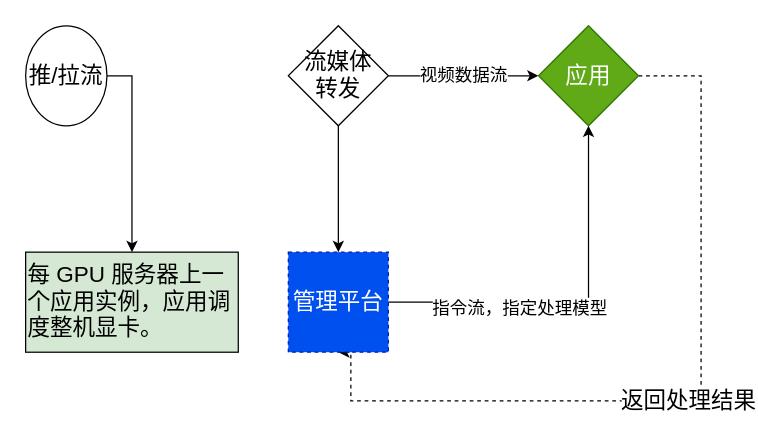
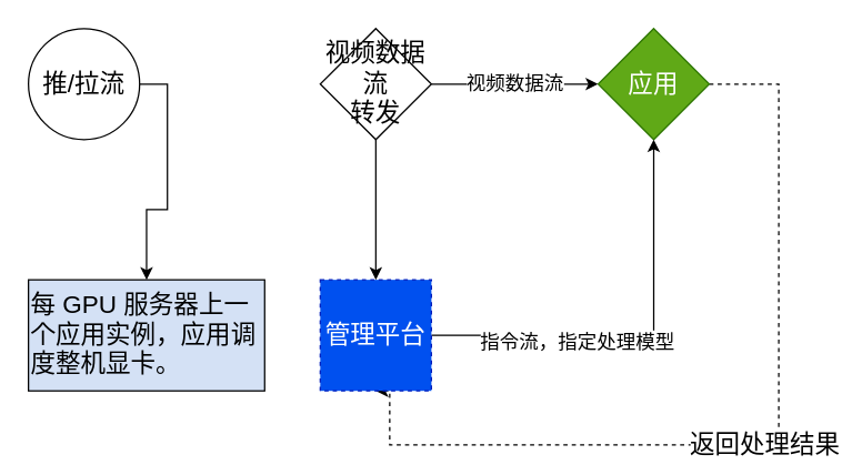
- <mxCell id="3" value="&lt;font style=&quot;font-size: 18px&quot;&gt;推/拉流&lt;/font&gt;" style="ellipse;whiteSpace=wrap;html=1;aspect=fixed;" vertex="1" parent="1"><mxGeometry x="20" y="20" width="65" height="80" as="geometry" /></mxCell>
+ <mxCell id="3" value="&lt;font style=&quot;font-size: 18px&quot;&gt;推/拉流&lt;/font&gt;" style="ellipse;whiteSpace=wrap;html=1;aspect=fixed;" vertex="1" parent="1"><mxGeometry x="20" y="20" width="80" height="80" as="geometry" /></mxCell>
- <mxCell id="6" value="&lt;font style=&quot;font-size: 18px&quot;&gt;流媒体&lt;br&gt;转发&lt;/font&gt;" style="rhombus;whiteSpace=wrap;html=1;" vertex="1" parent="1"><mxGeometry x="230" y="20" width="80" height="80" as="geometry" /></mxCell>
+ <mxCell id="6" value="&lt;font style=&quot;font-size: 18px&quot;&gt;视频数据流&lt;br&gt;转发&lt;/font&gt;" style="rhombus;whiteSpace=wrap;html=1;" vertex="1" parent="1"><mxGeometry x="230" y="20" width="80" height="80" as="geometry" /></mxCell>
- <mxCell id="12" value="每 GPU 服务器上一个应用实例，应用调度整机显卡。" style="rounded=0;whiteSpace=wrap;html=1;fontSize=18;align=left;fillColor=#d5e8d4;" vertex="1" parent="1"><mxGeometry x="20" y="201" width="170" height="80" as="geometry" /></mxCell>
+ <mxCell id="12" value="每 GPU 服务器上一个应用实例，应用调度整机显卡。" style="rounded=0;whiteSpace=wrap;html=1;fontSize=18;align=left;fillColor=#D4E1F5;" vertex="1" parent="1"><mxGeometry x="20" y="201" width="170" height="80" as="geometry" /></mxCell>
